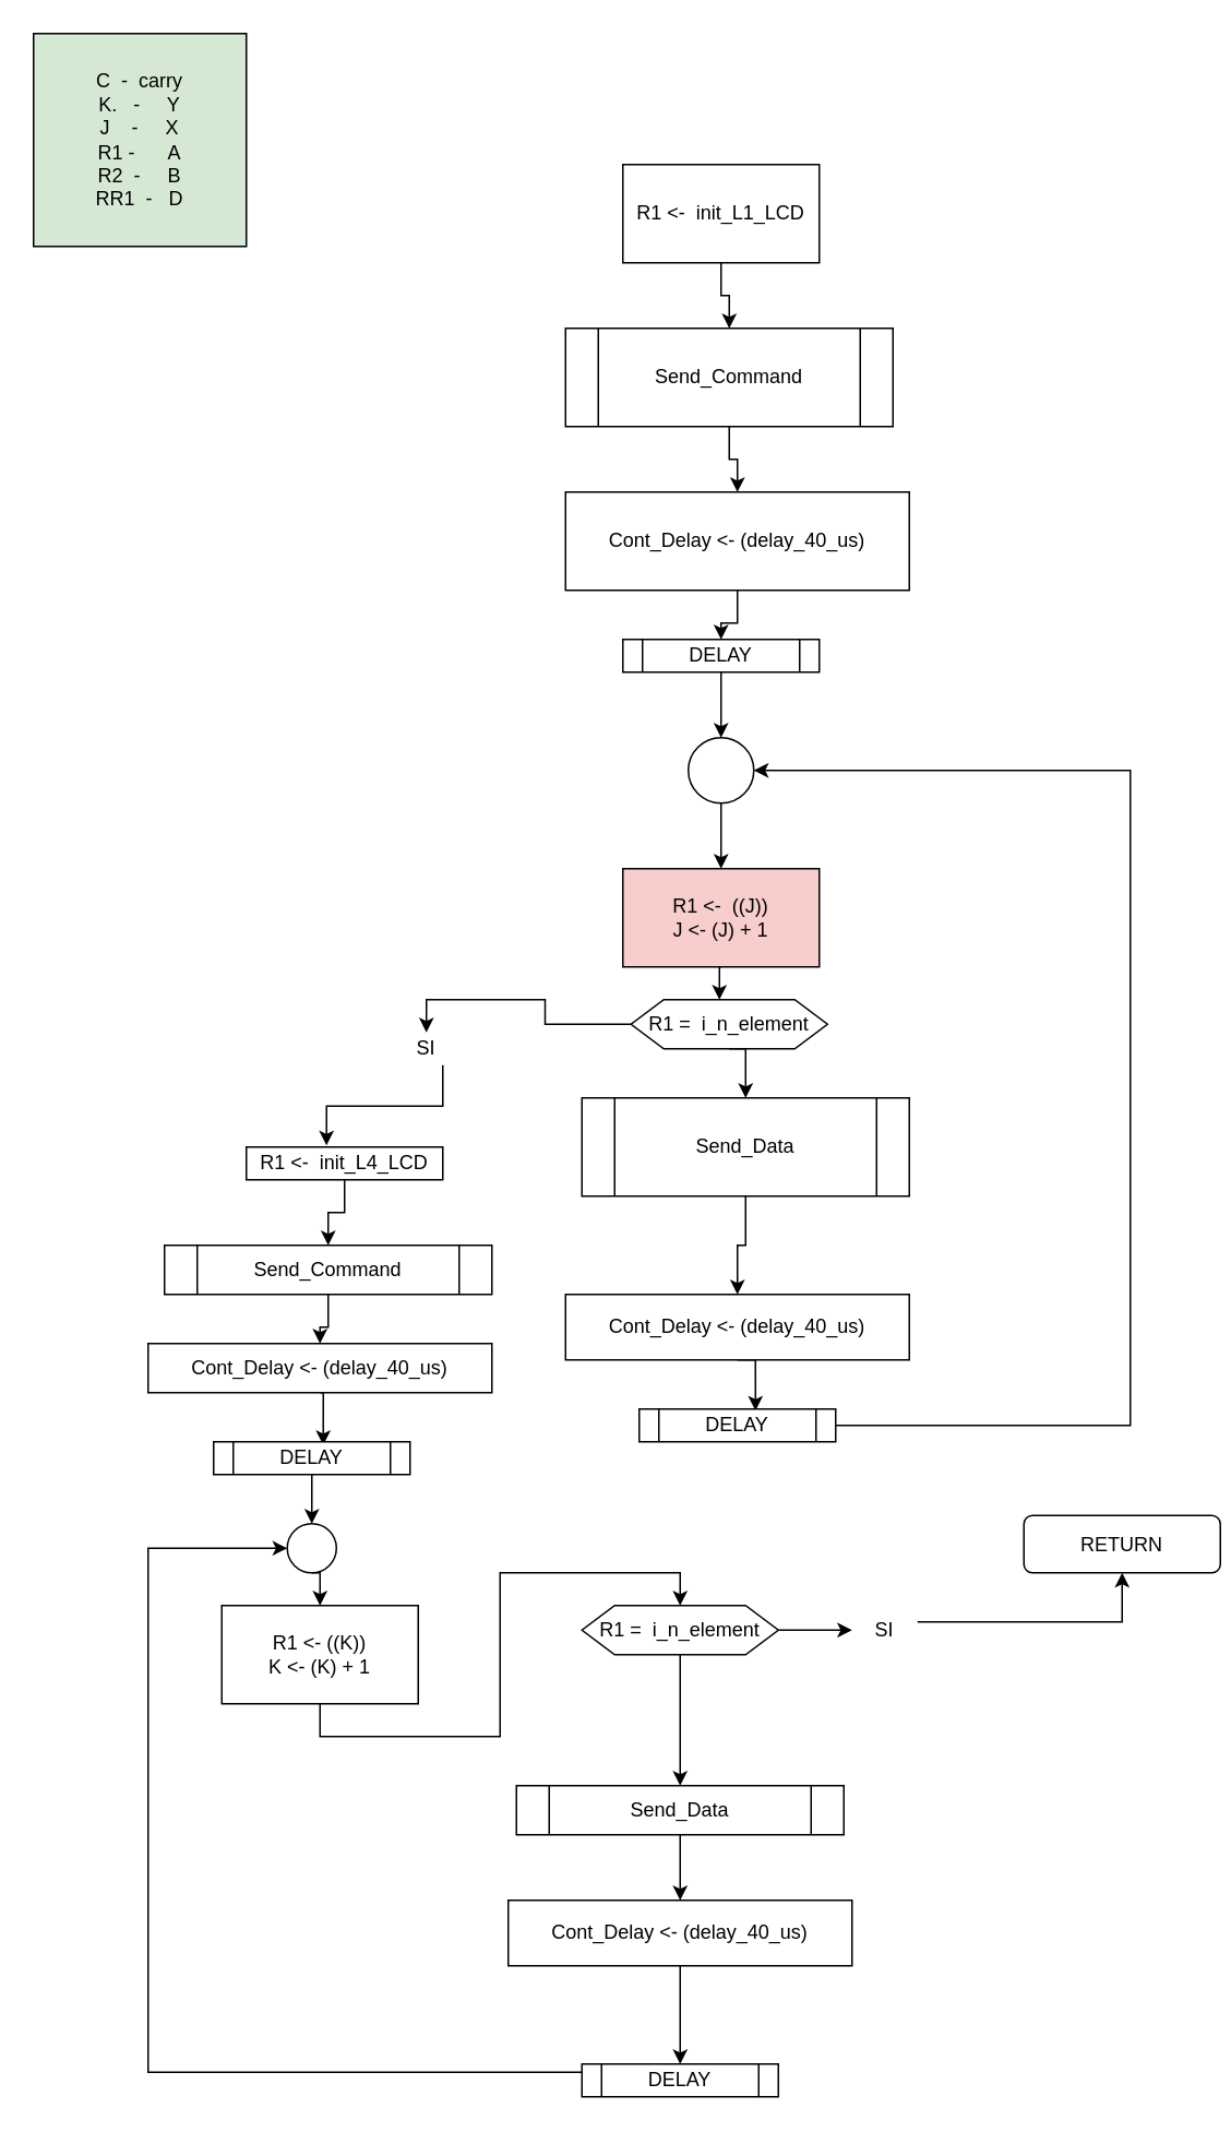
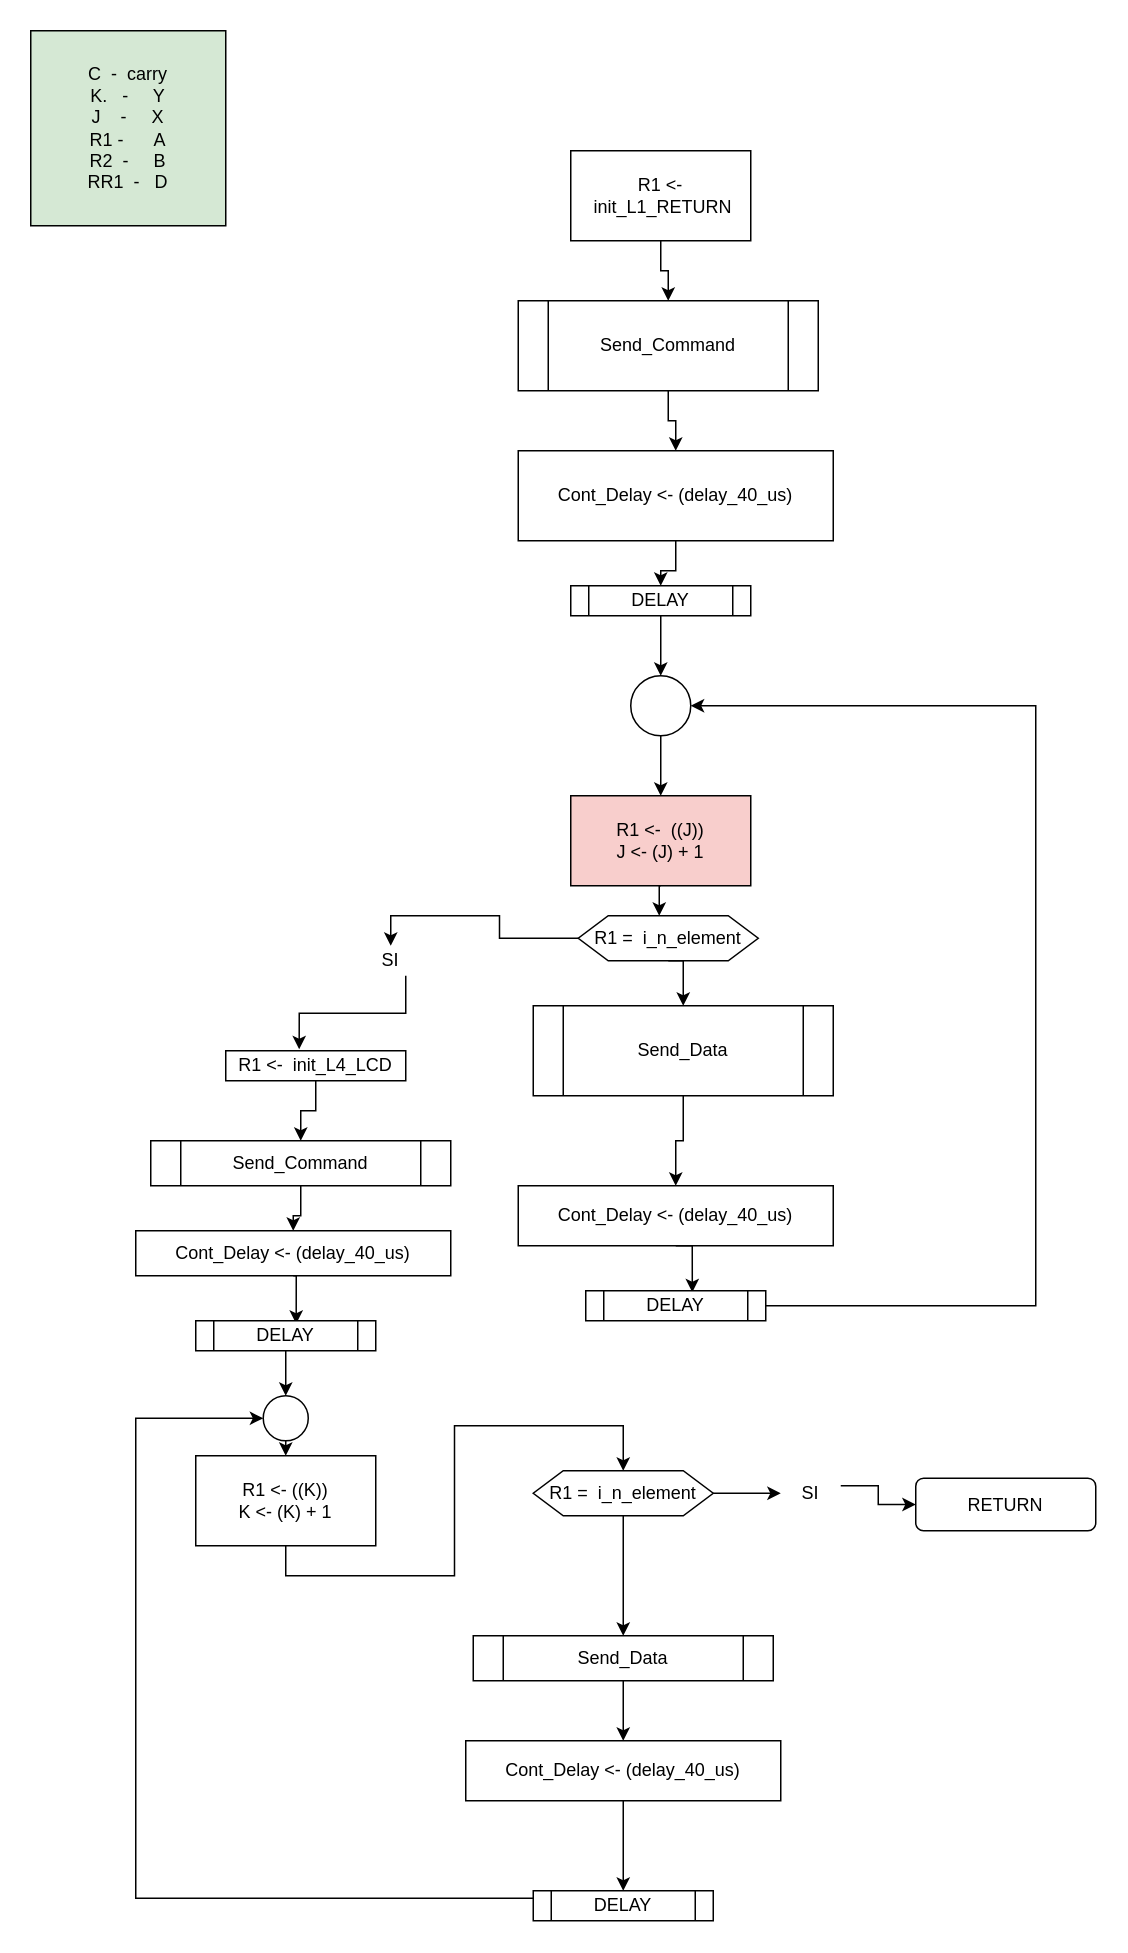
- <mxCell id="4" value="R1 &amp;lt;- &amp;nbsp;init_L1_LCD" style="rounded=0;whiteSpace=wrap;html=1;" vertex="1" parent="1"><mxGeometry x="380" y="100" width="120" height="60" as="geometry" /></mxCell>
+ <mxCell id="4" value="R1 &amp;lt;- &amp;nbsp;init_L1_RETURN" style="rounded=0;whiteSpace=wrap;html=1;" vertex="1" parent="1"><mxGeometry x="380" y="100" width="120" height="60" as="geometry" /></mxCell>
- <mxCell id="44" value="RETURN" style="rounded=1;whiteSpace=wrap;html=1;" vertex="1" parent="1"><mxGeometry x="625" y="925" width="120" height="35" as="geometry" /></mxCell>
+ <mxCell id="44" value="RETURN" style="rounded=1;whiteSpace=wrap;html=1;" vertex="1" parent="1"><mxGeometry x="610" y="985" width="120" height="35" as="geometry" /></mxCell>
- <mxCell id="36" value="R1 &amp;lt;- ((K))&lt;br&gt;K &amp;lt;- (K) + 1" style="rounded=0;whiteSpace=wrap;html=1;" vertex="1" parent="1"><mxGeometry x="135" y="980" width="120" height="60" as="geometry" /></mxCell>
+ <mxCell id="36" value="R1 &amp;lt;- ((K))&lt;br&gt;K &amp;lt;- (K) + 1" style="rounded=0;whiteSpace=wrap;html=1;" vertex="1" parent="1"><mxGeometry x="130" y="970" width="120" height="60" as="geometry" /></mxCell>
